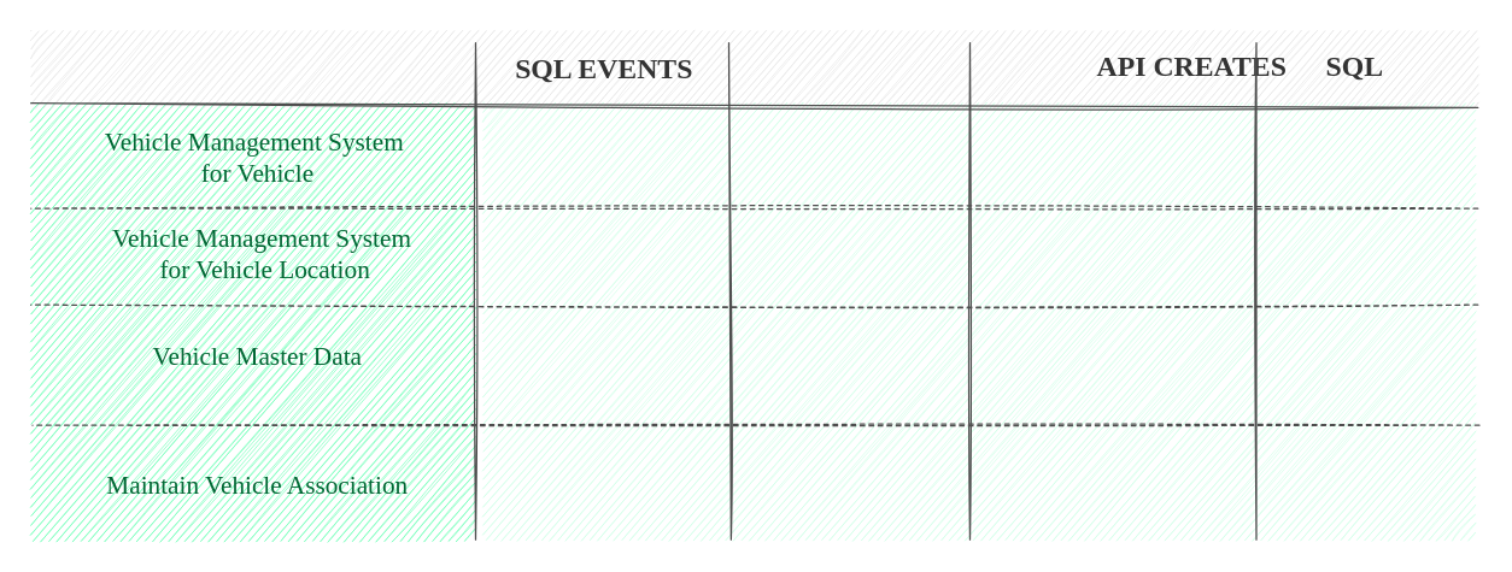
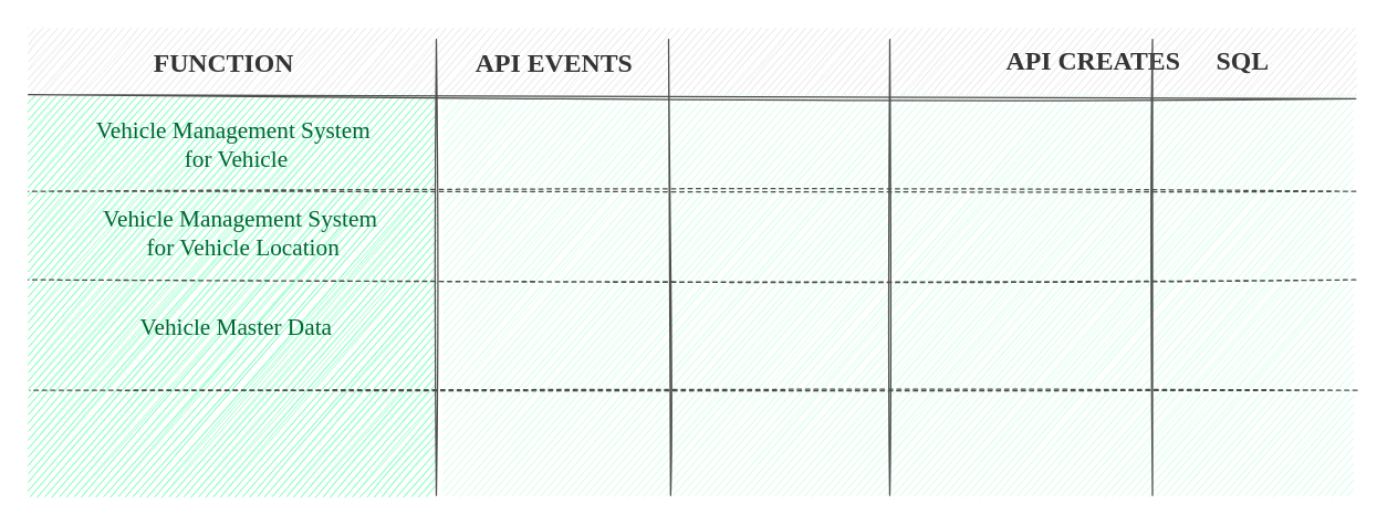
+ <mxCell id="8" value="FUNCTION" style="text;html=1;align=center;verticalAlign=middle;resizable=0;points=[];autosize=1;strokeColor=none;fillColor=none;fontFamily=Gloria Hallelujah;fontSource=https%3A%2F%2Ffonts.googleapis.com%2Fcss%3Ffamily%3DGloria%2BHallelujah;fontStyle=1;fontSize=19;fontColor=#333333;" parent="1" vertex="1"><mxGeometry x="101" y="30.5" width="120" height="30" as="geometry" /></mxCell>
- <mxCell id="6" value="SQL EVENTS" style="text;html=1;align=center;verticalAlign=middle;resizable=0;points=[];autosize=1;strokeColor=none;fillColor=none;fontFamily=Gloria Hallelujah;fontSource=https%3A%2F%2Ffonts.googleapis.com%2Fcss%3Ffamily%3DGloria%2BHallelujah;fontStyle=1;fontSize=19;fontColor=#333333;" parent="1" vertex="1"><mxGeometry x="335" y="31" width="130" height="30" as="geometry" /></mxCell>
+ <mxCell id="6" value="API EVENTS" style="text;html=1;align=center;verticalAlign=middle;resizable=0;points=[];autosize=1;strokeColor=none;fillColor=none;fontFamily=Gloria Hallelujah;fontSource=https%3A%2F%2Ffonts.googleapis.com%2Fcss%3Ffamily%3DGloria%2BHallelujah;fontStyle=1;fontSize=19;fontColor=#333333;" parent="1" vertex="1"><mxGeometry x="335" y="31" width="130" height="30" as="geometry" /></mxCell>
- <mxCell id="20" value="Maintain Vehicle Association" style="text;html=1;align=center;verticalAlign=middle;resizable=0;points=[];autosize=1;strokeColor=none;fillColor=none;fontSize=17;fontFamily=Gloria Hallelujah;fontColor=#006633;labelBackgroundColor=none;" parent="1" vertex="1"><mxGeometry x="45" y="308" width="250" height="30" as="geometry" /></mxCell>
